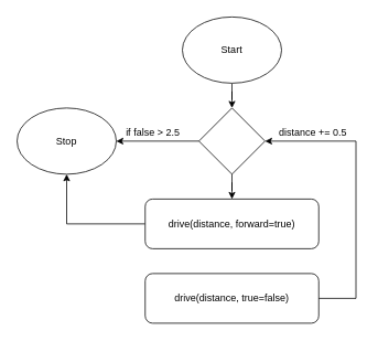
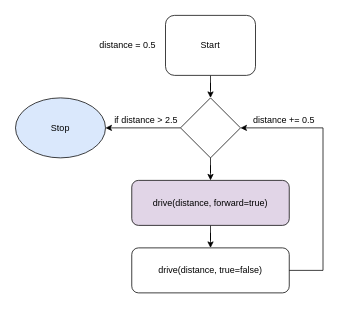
+ <mxCell id="7" value="distance = 0.5" style="text;html=1;resizable=0;points=[];autosize=1;align=left;verticalAlign=top;spacingTop=-4;" vertex="1" parent="1"><mxGeometry x="130" y="50" width="90" height="20" as="geometry" /></mxCell>
- <mxCell id="3" value="&lt;div&gt;Start&lt;/div&gt;" style="ellipse;whiteSpace=wrap;html=1;" vertex="1" parent="1"><mxGeometry x="220" y="20" width="120" height="80" as="geometry" /></mxCell>
+ <mxCell id="3" value="&lt;div&gt;Start&lt;/div&gt;" style="whiteSpace=wrap;html=1;rounded=1;" vertex="1" parent="1"><mxGeometry x="220" y="20" width="120" height="80" as="geometry" /></mxCell>
- <mxCell id="8" value="&lt;div&gt;if false &amp;gt; 2.5&lt;/div&gt;" style="text;html=1;resizable=0;points=[];autosize=1;align=left;verticalAlign=top;spacingTop=-4;" vertex="1" parent="1"><mxGeometry x="150" y="150" width="100" height="20" as="geometry" /></mxCell>
+ <mxCell id="8" value="&lt;div&gt;if distance &amp;gt; 2.5&lt;/div&gt;" style="text;html=1;resizable=0;points=[];autosize=1;align=left;verticalAlign=top;spacingTop=-4;" vertex="1" parent="1"><mxGeometry x="150" y="150" width="100" height="20" as="geometry" /></mxCell>
- <mxCell id="9" value="&lt;div&gt;Stop&lt;/div&gt;" style="ellipse;whiteSpace=wrap;html=1;" vertex="1" parent="1"><mxGeometry x="20" y="130" width="120" height="80" as="geometry" /></mxCell>
+ <mxCell id="9" value="&lt;div&gt;Stop&lt;/div&gt;" style="ellipse;whiteSpace=wrap;html=1;fillColor=#dae8fc;" vertex="1" parent="1"><mxGeometry x="20" y="130" width="120" height="80" as="geometry" /></mxCell>
- <mxCell id="10" value="" style="edgeStyle=orthogonalEdgeStyle;rounded=0;orthogonalLoop=1;jettySize=auto;html=1;" edge="1" parent="1" source="11" target="9"><mxGeometry relative="1" as="geometry" /></mxCell>
+ <mxCell id="10" value="" style="edgeStyle=orthogonalEdgeStyle;rounded=0;orthogonalLoop=1;jettySize=auto;html=1;" edge="1" parent="1" source="11" target="12"><mxGeometry relative="1" as="geometry" /></mxCell>
- <mxCell id="11" value="&lt;div&gt;drive(distance, forward=true)&lt;/div&gt;" style="rounded=1;whiteSpace=wrap;html=1;" vertex="1" parent="1"><mxGeometry x="175" y="240" width="210" height="60" as="geometry" /></mxCell>
+ <mxCell id="11" value="&lt;div&gt;drive(distance, forward=true)&lt;/div&gt;" style="rounded=1;whiteSpace=wrap;html=1;fillColor=#e1d5e7;" vertex="1" parent="1"><mxGeometry x="175" y="240" width="210" height="60" as="geometry" /></mxCell>
